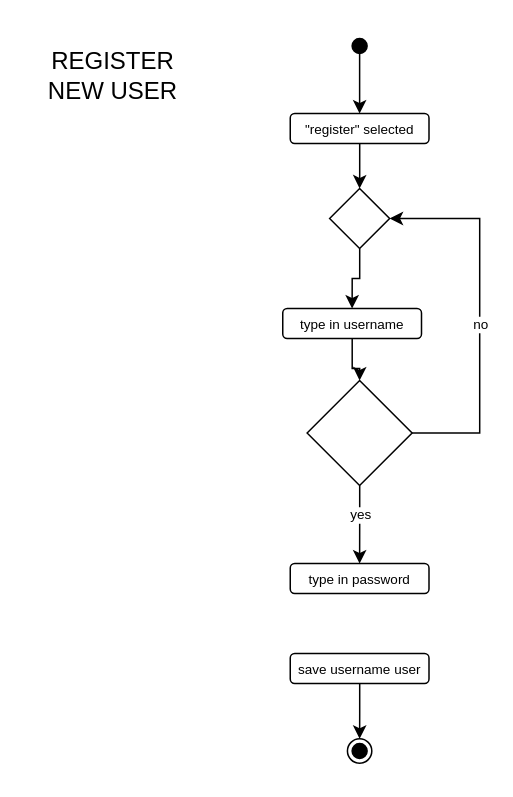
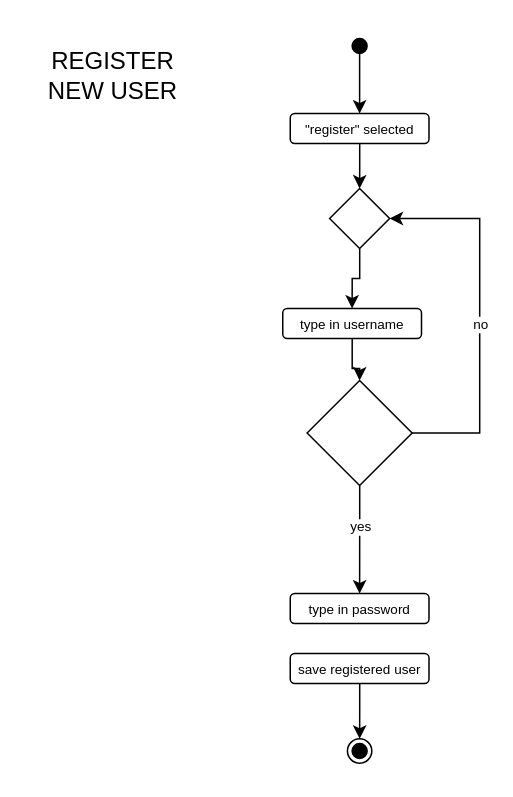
- <mxCell id="14" value="&lt;font style=&quot;font-size: 9px;&quot;&gt;type in password&lt;/font&gt;" style="rounded=1;whiteSpace=wrap;html=1;fillColor=none;" parent="1" vertex="1"><mxGeometry x="193" y="375" width="92.5" height="20" as="geometry" /></mxCell>
+ <mxCell id="14" value="&lt;font style=&quot;font-size: 9px;&quot;&gt;type in password&lt;/font&gt;" style="rounded=1;whiteSpace=wrap;html=1;fillColor=none;" parent="1" vertex="1"><mxGeometry x="193" y="395" width="92.5" height="20" as="geometry" /></mxCell>
- <mxCell id="16" value="&lt;font style=&quot;font-size: 9px;&quot;&gt;save username user&lt;/font&gt;" style="rounded=1;whiteSpace=wrap;html=1;fillColor=none;" parent="1" vertex="1"><mxGeometry x="193" y="435" width="92.5" height="20" as="geometry" /></mxCell>
+ <mxCell id="16" value="&lt;font style=&quot;font-size: 9px;&quot;&gt;save registered user&lt;/font&gt;" style="rounded=1;whiteSpace=wrap;html=1;fillColor=none;" parent="1" vertex="1"><mxGeometry x="193" y="435" width="92.5" height="20" as="geometry" /></mxCell>
